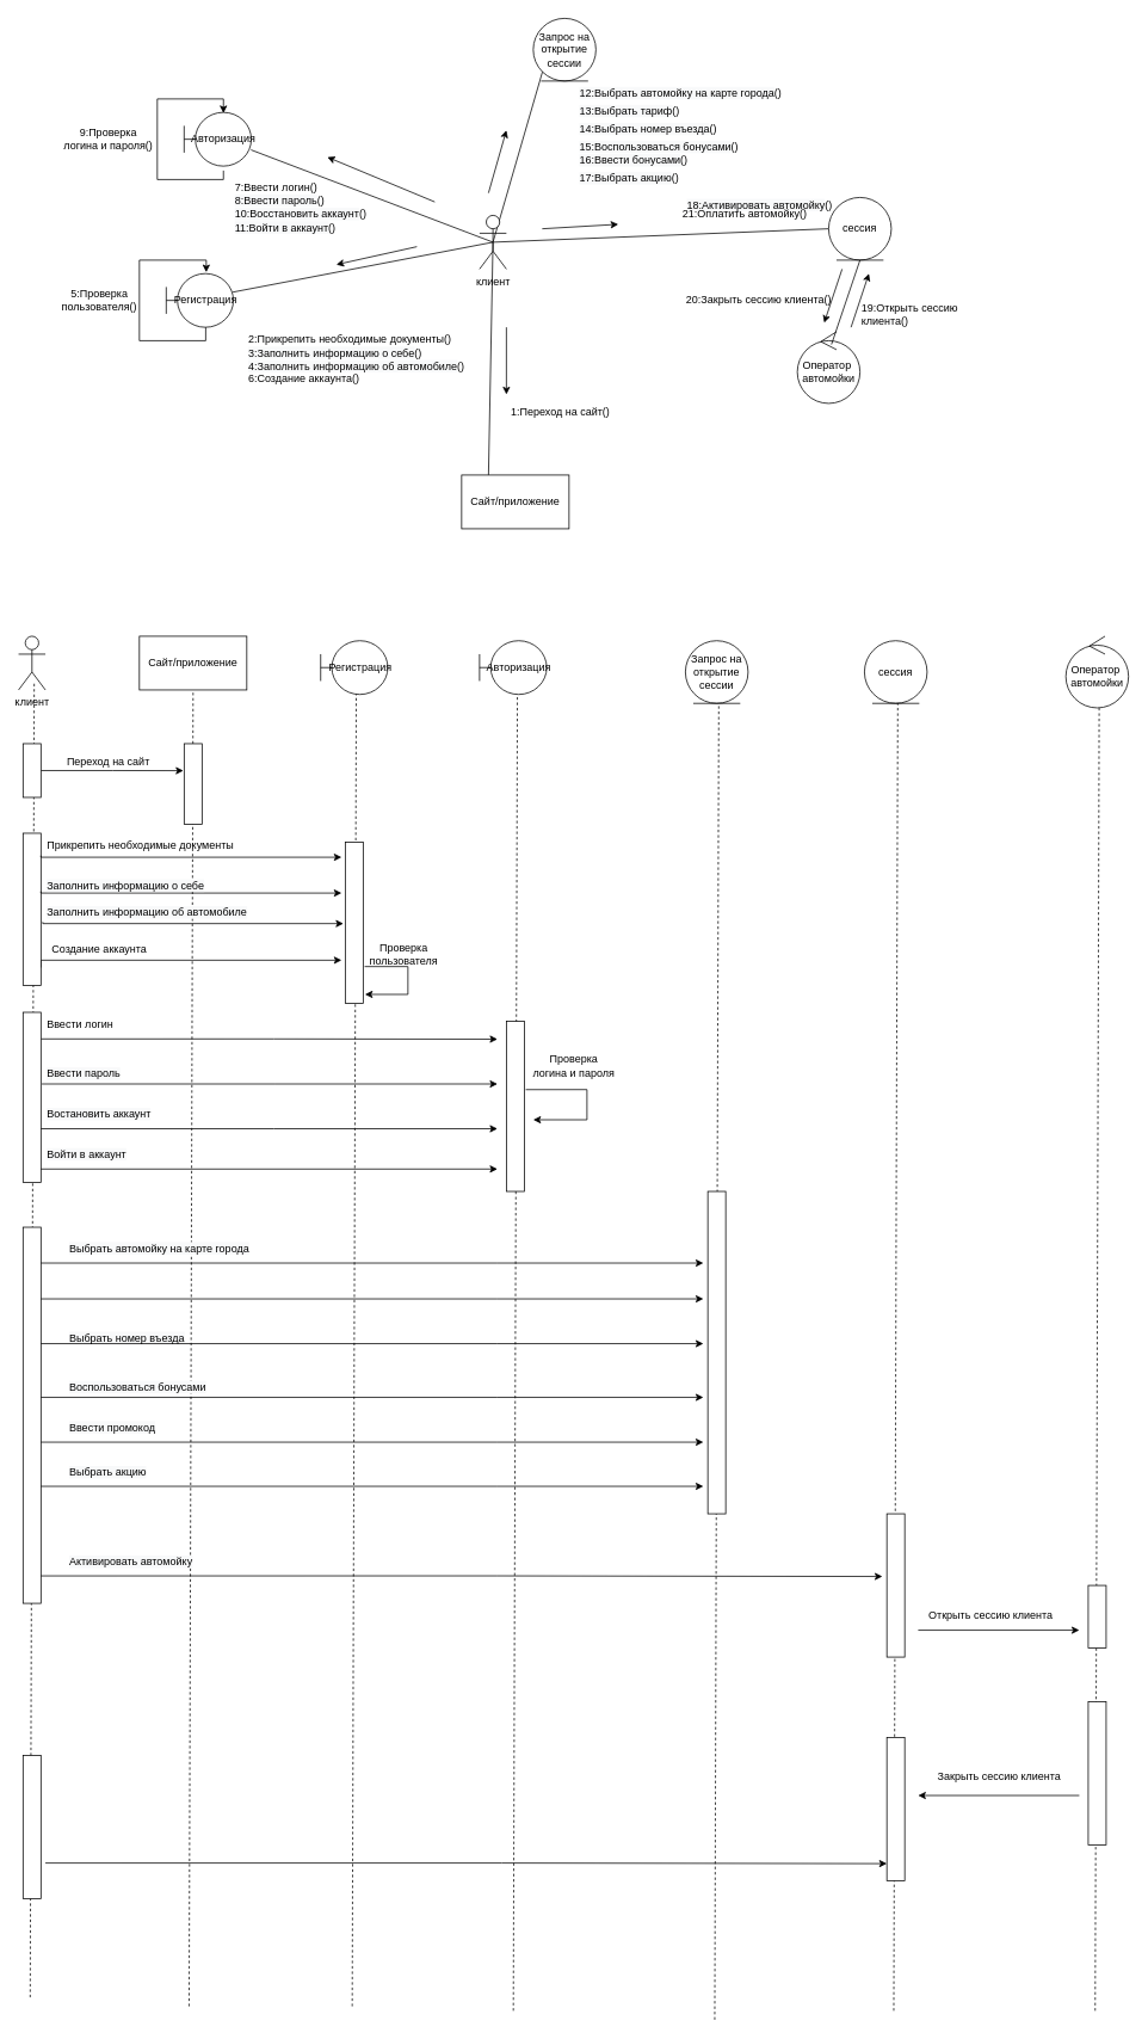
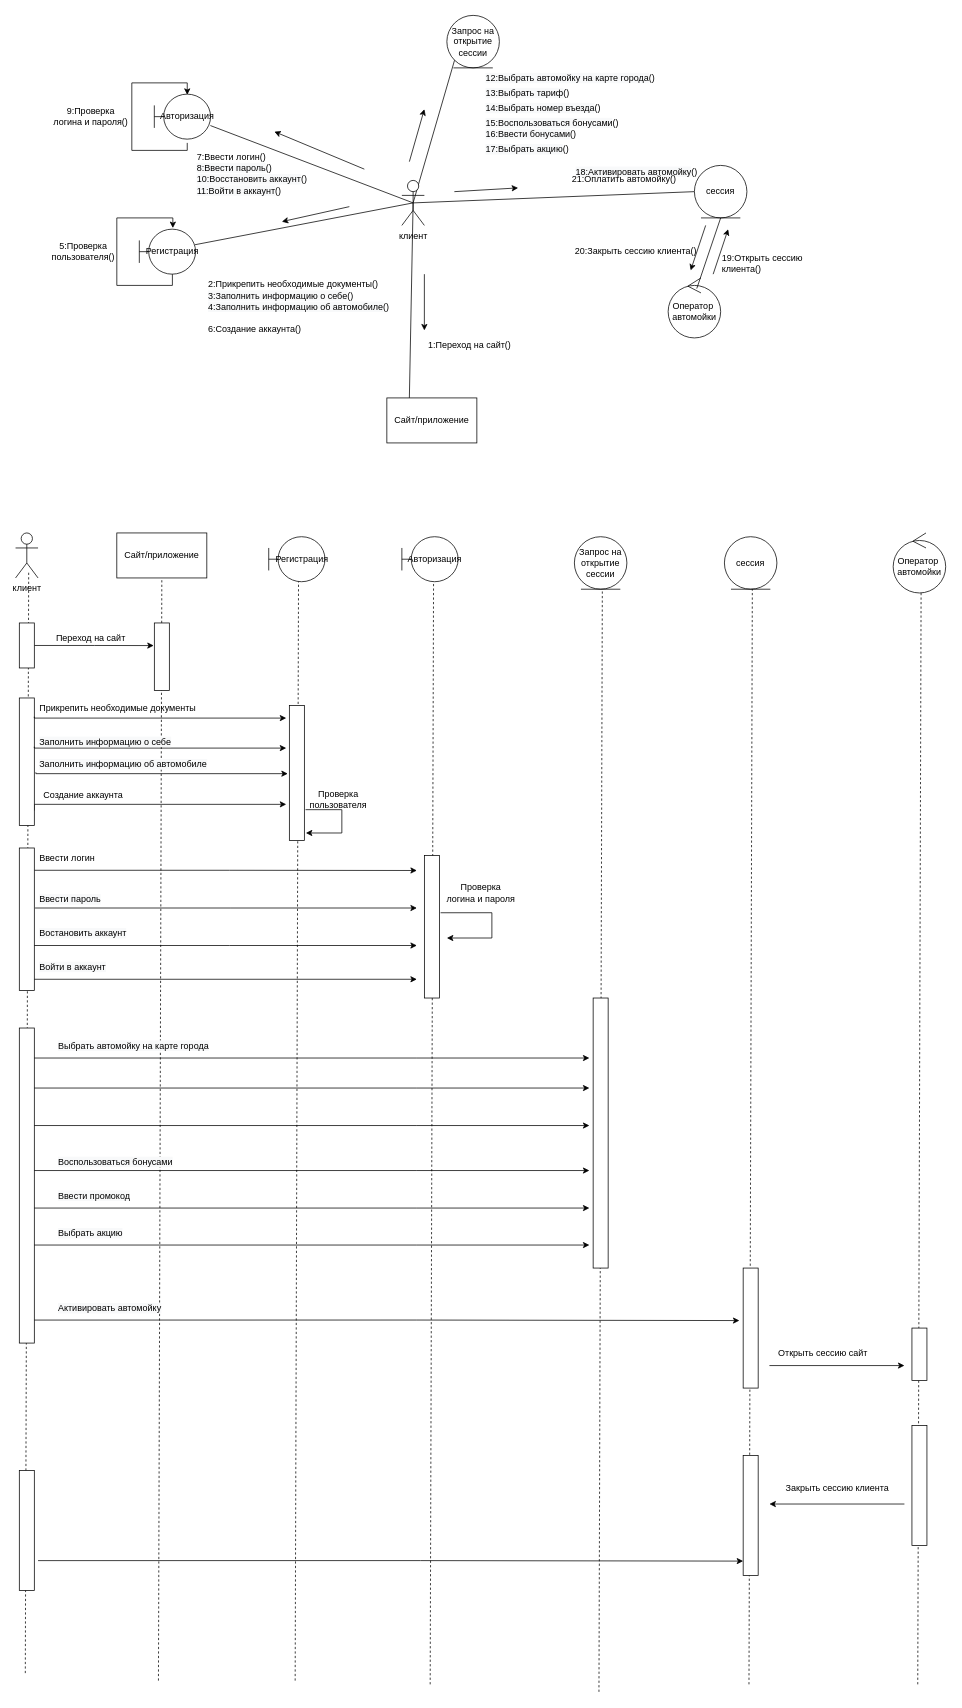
- <mxCell id="3" value="&lt;span&gt;6:Создание аккаунта&lt;/span&gt;&lt;span style=&quot;text-align: center&quot;&gt;()&lt;/span&gt;" style="text;html=1;align=left;verticalAlign=middle;resizable=0;points=[];autosize=1;strokeColor=none;fillColor=none;" vertex="1" parent="1"><mxGeometry x="275" y="413" width="140" height="20" as="geometry" /></mxCell>
+ <mxCell id="3" value="&lt;span&gt;6:Создание аккаунта&lt;/span&gt;&lt;span style=&quot;text-align: center&quot;&gt;()&lt;/span&gt;" style="text;html=1;align=left;verticalAlign=middle;resizable=0;points=[];autosize=1;strokeColor=none;fillColor=none;" vertex="1" parent="1"><mxGeometry x="275" y="428" width="140" height="20" as="geometry" /></mxCell>
- <mxCell id="82" value="&lt;span style=&quot;color: rgb(0, 0, 0); font-family: helvetica; font-size: 12px; font-style: normal; font-weight: 400; letter-spacing: normal; text-align: center; text-indent: 0px; text-transform: none; word-spacing: 0px; background-color: rgb(248, 249, 250); display: inline; float: none;&quot;&gt;Выбрать номер въезда&lt;/span&gt;" style="text;whiteSpace=wrap;html=1;" vertex="1" parent="1"><mxGeometry x="75" y="1480" width="150" height="30" as="geometry" /></mxCell>
- <mxCell id="86" value="Открыть сессию клиента" style="text;whiteSpace=wrap;html=1;" vertex="1" parent="1"><mxGeometry x="1035" y="1790" width="160" height="30" as="geometry" /></mxCell>
+ <mxCell id="86" value="Открыть сессию сайт" style="text;whiteSpace=wrap;html=1;" vertex="1" parent="1"><mxGeometry x="1035" y="1790" width="160" height="30" as="geometry" /></mxCell>
